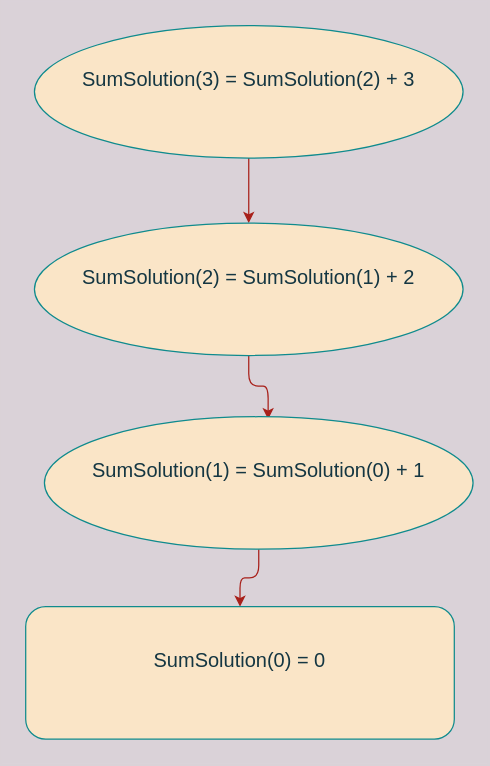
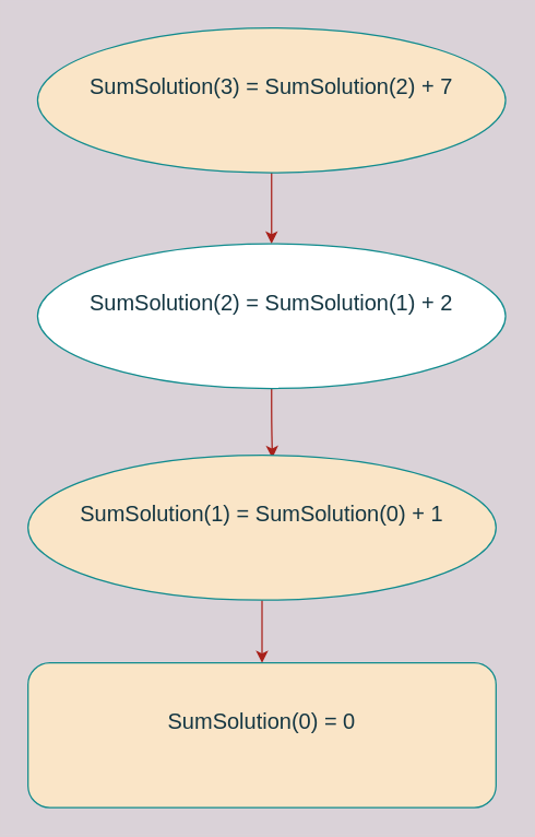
- <mxCell id="3" value="&lt;font style=&quot;font-size: 16px&quot;&gt;SumSolution(3) = SumSolution(2) + 3&lt;br&gt;&amp;nbsp;&lt;/font&gt;" style="ellipse;whiteSpace=wrap;html=1;rounded=0;sketch=0;fontColor=#143642;strokeColor=#0F8B8D;fillColor=#FAE5C7;" vertex="1" parent="1"><mxGeometry x="27" y="20" width="343" height="106" as="geometry" /></mxCell>
+ <mxCell id="3" value="&lt;font style=&quot;font-size: 16px&quot;&gt;SumSolution(3) = SumSolution(2) + 7&lt;br&gt;&amp;nbsp;&lt;/font&gt;" style="ellipse;whiteSpace=wrap;html=1;rounded=0;sketch=0;fontColor=#143642;strokeColor=#0F8B8D;fillColor=#FAE5C7;" vertex="1" parent="1"><mxGeometry x="27" y="20" width="343" height="106" as="geometry" /></mxCell>
- <mxCell id="5" value="&lt;font style=&quot;font-size: 16px&quot;&gt;SumSolution(2) = SumSolution(1) + 2&lt;br&gt;&amp;nbsp;&lt;/font&gt;" style="ellipse;whiteSpace=wrap;html=1;rounded=0;sketch=0;fontColor=#143642;strokeColor=#0F8B8D;fillColor=#FAE5C7;" vertex="1" parent="1"><mxGeometry x="27" y="178" width="343" height="106" as="geometry" /></mxCell>
+ <mxCell id="5" value="&lt;font style=&quot;font-size: 16px&quot;&gt;SumSolution(2) = SumSolution(1) + 2&lt;br&gt;&amp;nbsp;&lt;/font&gt;" style="ellipse;whiteSpace=wrap;html=1;rounded=0;sketch=0;fontColor=#143642;strokeColor=#0F8B8D;fillColor=#ffffff;" vertex="1" parent="1"><mxGeometry x="27" y="178" width="343" height="106" as="geometry" /></mxCell>
- <mxCell id="7" value="&lt;font style=&quot;font-size: 16px&quot;&gt;SumSolution(1) = SumSolution(0) + 1&lt;br&gt;&amp;nbsp;&lt;/font&gt;" style="ellipse;whiteSpace=wrap;html=1;rounded=0;sketch=0;fontColor=#143642;strokeColor=#0F8B8D;fillColor=#FAE5C7;" vertex="1" parent="1"><mxGeometry x="35" y="333" width="343" height="106" as="geometry" /></mxCell>
+ <mxCell id="7" value="&lt;font style=&quot;font-size: 16px&quot;&gt;SumSolution(1) = SumSolution(0) + 1&lt;br&gt;&amp;nbsp;&lt;/font&gt;" style="ellipse;whiteSpace=wrap;html=1;rounded=0;sketch=0;fontColor=#143642;strokeColor=#0F8B8D;fillColor=#FAE5C7;" vertex="1" parent="1"><mxGeometry x="20" y="333" width="343" height="106" as="geometry" /></mxCell>
